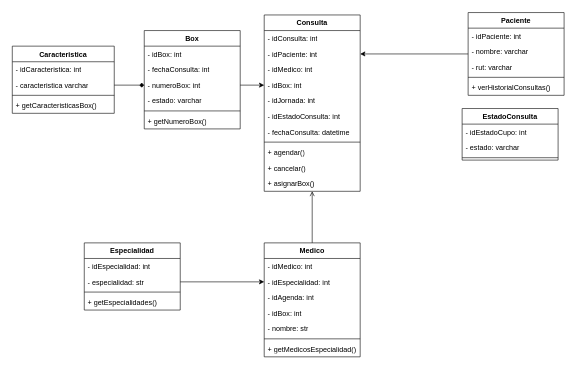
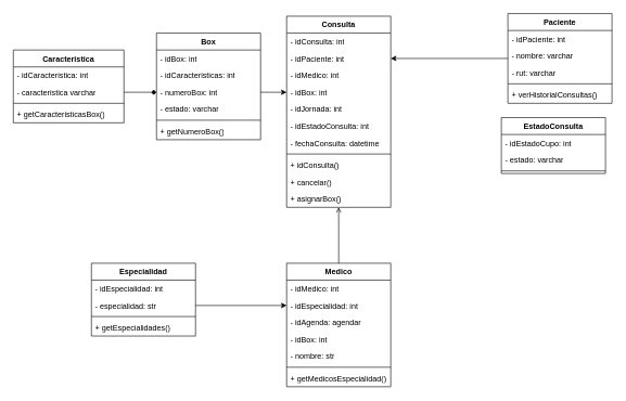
- <mxCell id="4" value="- fechaConsulta: int" style="text;strokeColor=none;fillColor=none;align=left;verticalAlign=top;spacingLeft=4;spacingRight=4;overflow=hidden;rotatable=0;points=[[0,0.5],[1,0.5]];portConstraint=eastwest;whiteSpace=wrap;html=1;" vertex="1" parent="2"><mxGeometry y="52" width="160" height="26" as="geometry" /></mxCell>
+ <mxCell id="4" value="- idCaracteristicas: int" style="text;strokeColor=none;fillColor=none;align=left;verticalAlign=top;spacingLeft=4;spacingRight=4;overflow=hidden;rotatable=0;points=[[0,0.5],[1,0.5]];portConstraint=eastwest;whiteSpace=wrap;html=1;" vertex="1" parent="2"><mxGeometry y="52" width="160" height="26" as="geometry" /></mxCell>
- <mxCell id="47" value="+ agendar()" style="text;strokeColor=none;fillColor=none;align=left;verticalAlign=top;spacingLeft=4;spacingRight=4;overflow=hidden;rotatable=0;points=[[0,0.5],[1,0.5]];portConstraint=eastwest;whiteSpace=wrap;html=1;" vertex="1" parent="38"><mxGeometry y="216" width="160" height="26" as="geometry" /></mxCell>
+ <mxCell id="47" value="+ idConsulta()" style="text;strokeColor=none;fillColor=none;align=left;verticalAlign=top;spacingLeft=4;spacingRight=4;overflow=hidden;rotatable=0;points=[[0,0.5],[1,0.5]];portConstraint=eastwest;whiteSpace=wrap;html=1;" vertex="1" parent="38"><mxGeometry y="216" width="160" height="26" as="geometry" /></mxCell>
- <mxCell id="12" value="- idAgenda: int" style="text;strokeColor=none;fillColor=none;align=left;verticalAlign=top;spacingLeft=4;spacingRight=4;overflow=hidden;rotatable=0;points=[[0,0.5],[1,0.5]];portConstraint=eastwest;whiteSpace=wrap;html=1;" vertex="1" parent="9"><mxGeometry y="78" width="160" height="26" as="geometry" /></mxCell>
+ <mxCell id="12" value="- idAgenda: agendar" style="text;strokeColor=none;fillColor=none;align=left;verticalAlign=top;spacingLeft=4;spacingRight=4;overflow=hidden;rotatable=0;points=[[0,0.5],[1,0.5]];portConstraint=eastwest;whiteSpace=wrap;html=1;" vertex="1" parent="9"><mxGeometry y="78" width="160" height="26" as="geometry" /></mxCell>
